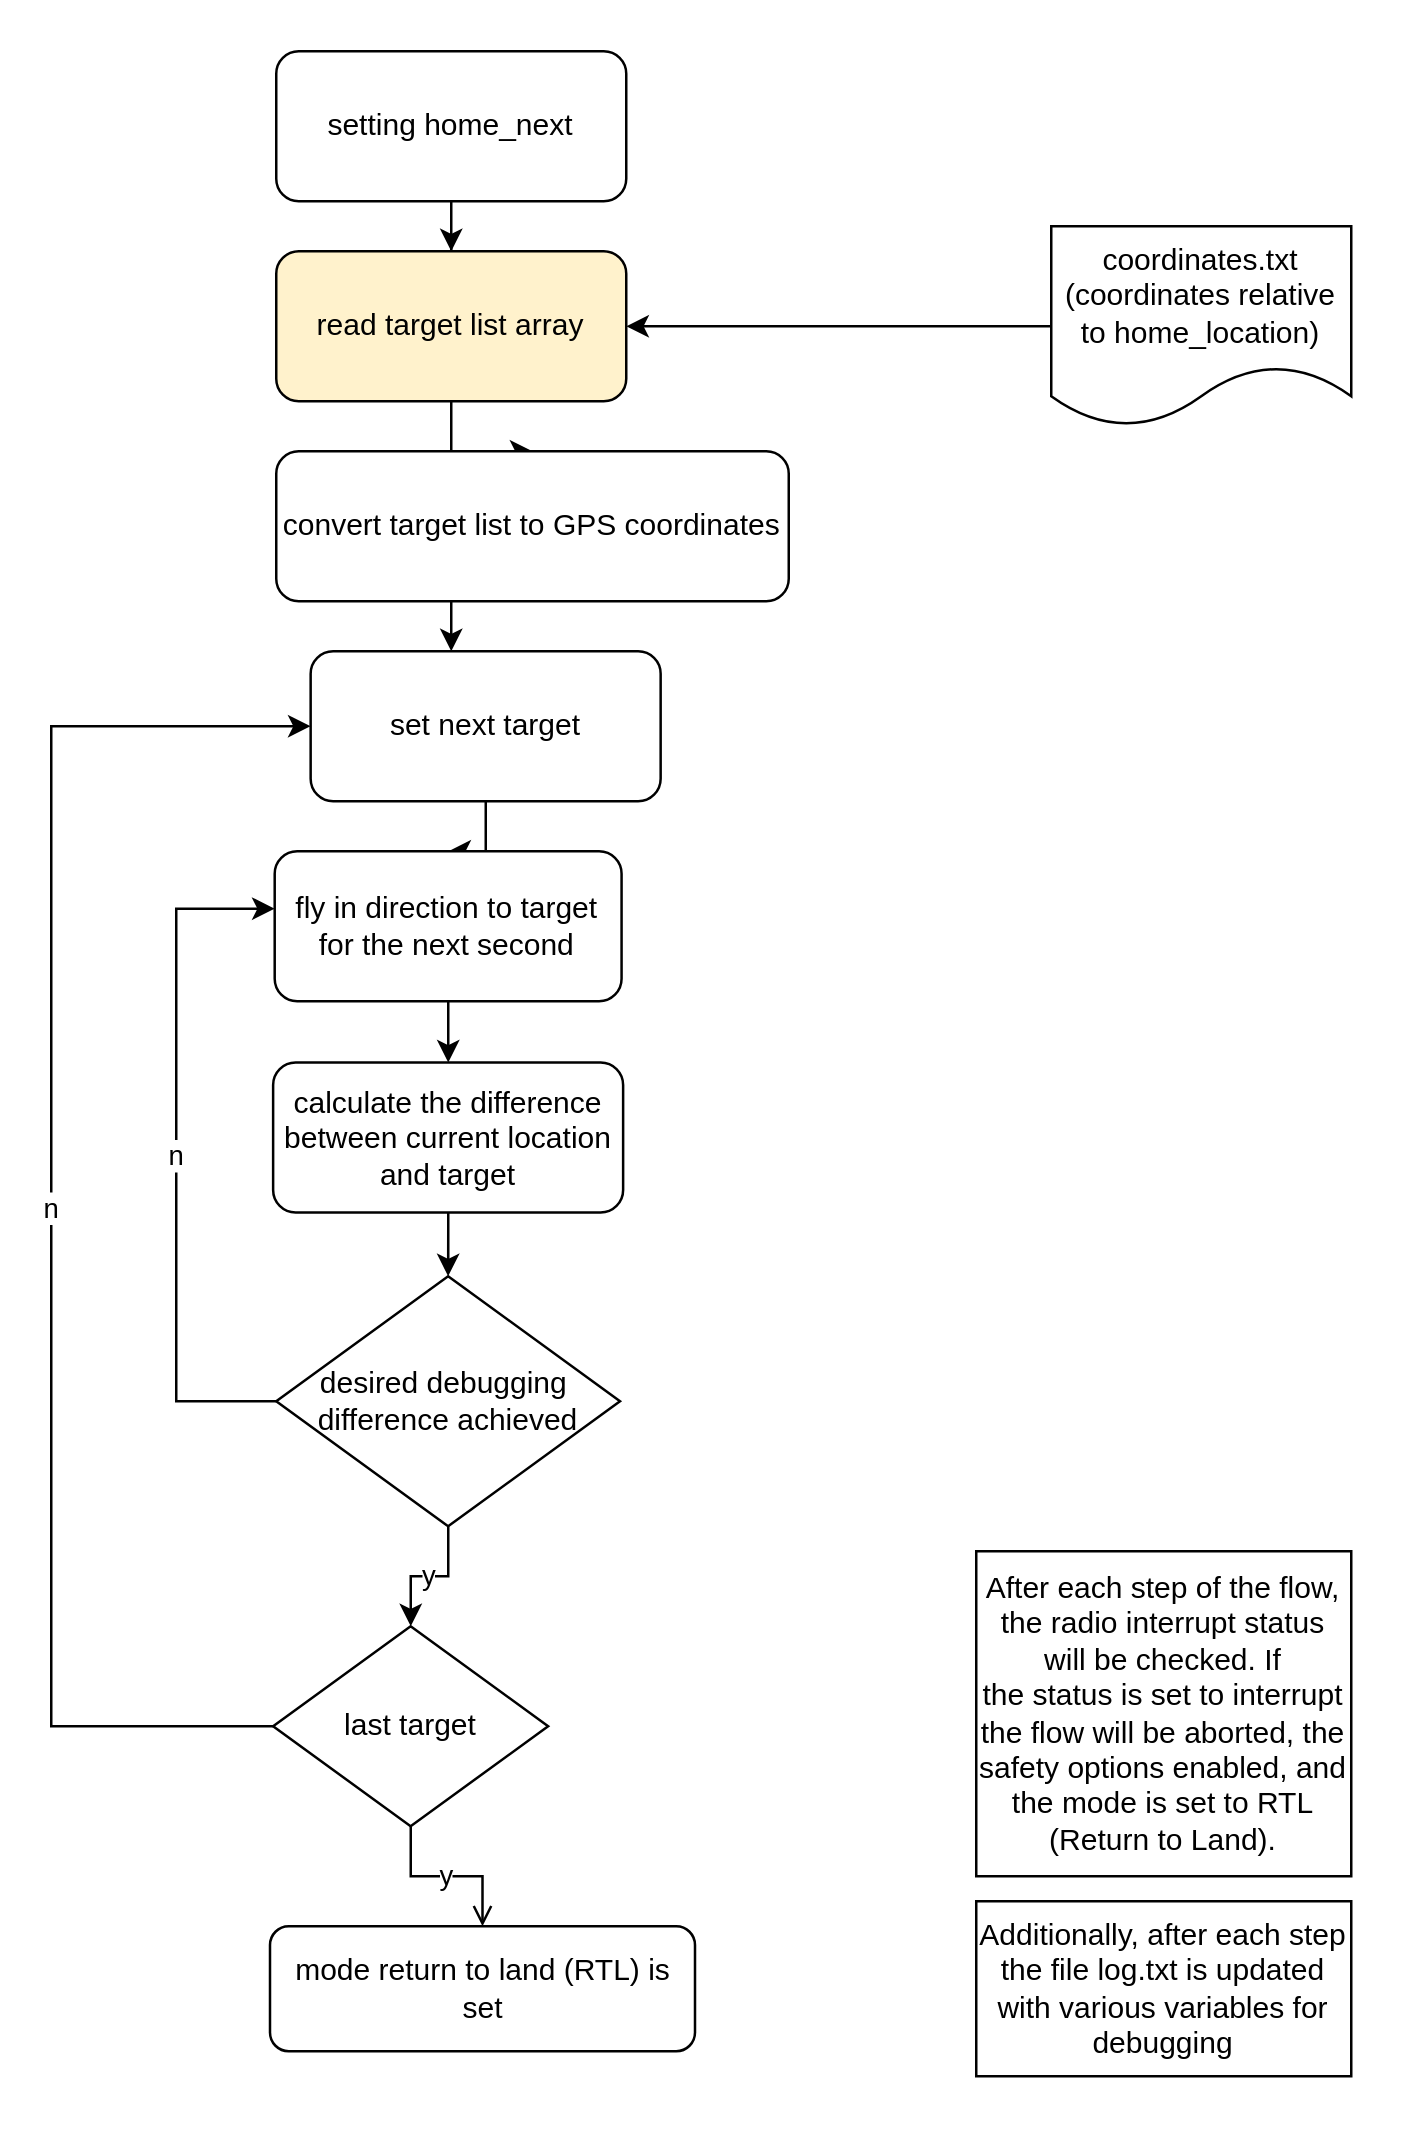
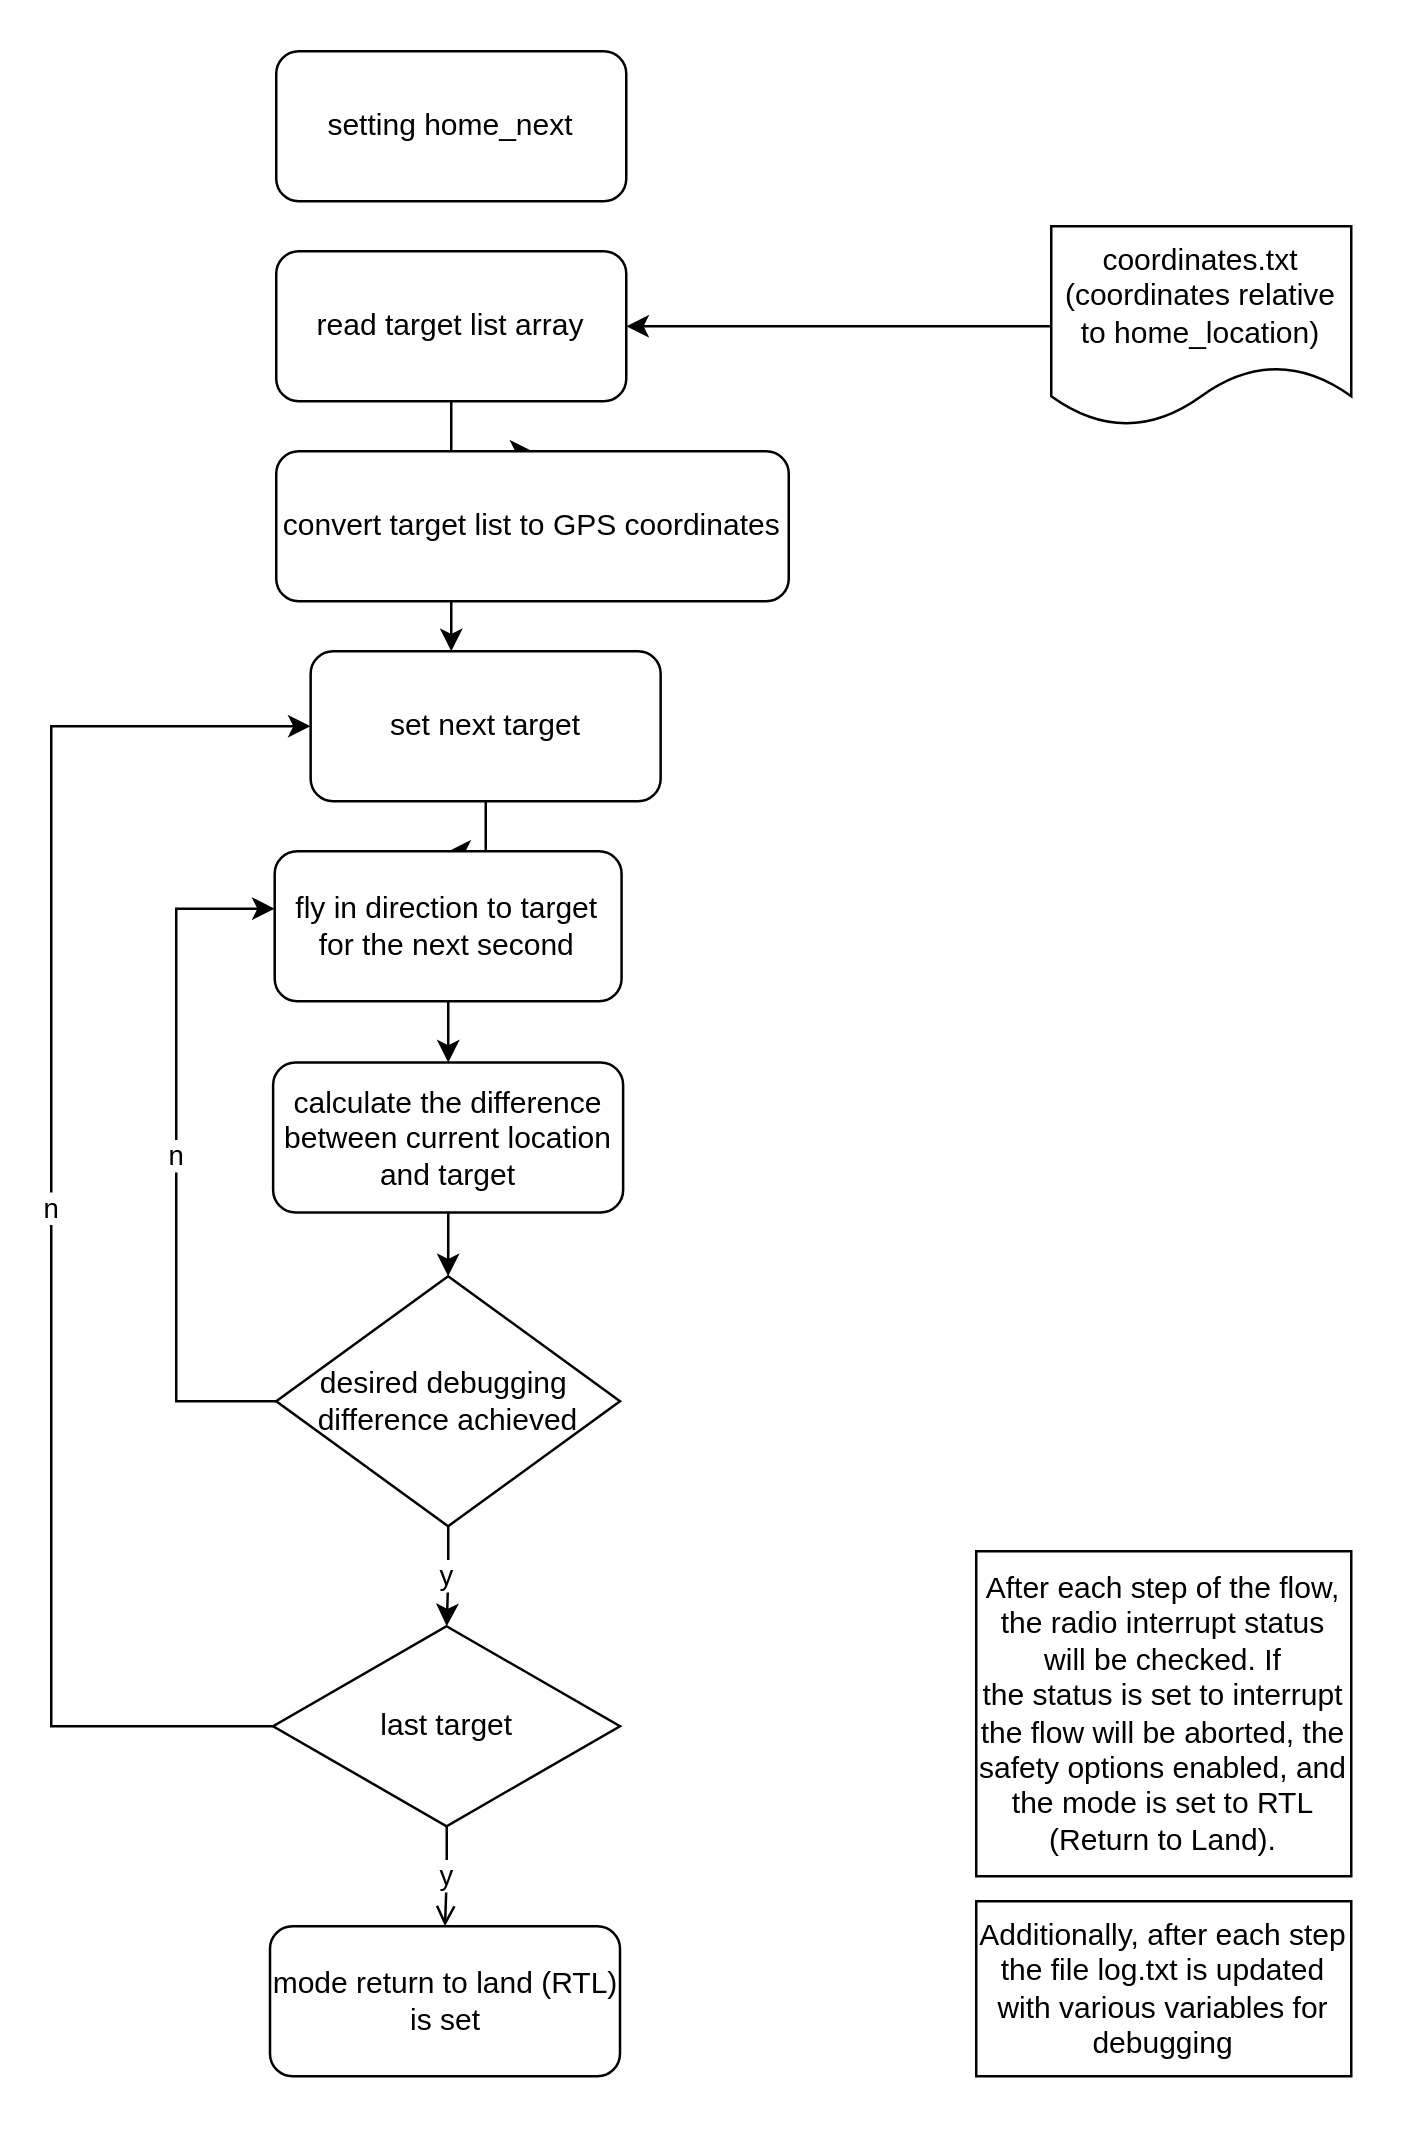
- <mxCell id="2" value="" style="edgeStyle=orthogonalEdgeStyle;rounded=0;orthogonalLoop=1;jettySize=auto;html=1;" edge="1" parent="1" source="3" target="5"><mxGeometry relative="1" as="geometry" /></mxCell>
- <mxCell id="5" value="read target list array" style="whiteSpace=wrap;html=1;rounded=1;fillColor=#fff2cc;" vertex="1" parent="1"><mxGeometry x="110" y="100" width="140" height="60" as="geometry" /></mxCell>
+ <mxCell id="5" value="read target list array" style="whiteSpace=wrap;html=1;rounded=1;" vertex="1" parent="1"><mxGeometry x="110" y="100" width="140" height="60" as="geometry" /></mxCell>
- <mxCell id="20" value="last target" style="rhombus;whiteSpace=wrap;html=1;" vertex="1" parent="1"><mxGeometry x="108.75" y="650" width="110" height="80" as="geometry" /></mxCell>
+ <mxCell id="20" value="last target" style="rhombus;whiteSpace=wrap;html=1;" vertex="1" parent="1"><mxGeometry x="108.75" y="650" width="138.75" height="80" as="geometry" /></mxCell>
- <mxCell id="22" value="mode return to land (RTL) is set" style="rounded=1;whiteSpace=wrap;html=1;" vertex="1" parent="1"><mxGeometry x="107.5" y="770" width="170" height="50" as="geometry" /></mxCell>
+ <mxCell id="22" value="mode return to land (RTL) is set" style="rounded=1;whiteSpace=wrap;html=1;" vertex="1" parent="1"><mxGeometry x="107.5" y="770" width="140" height="60" as="geometry" /></mxCell>
